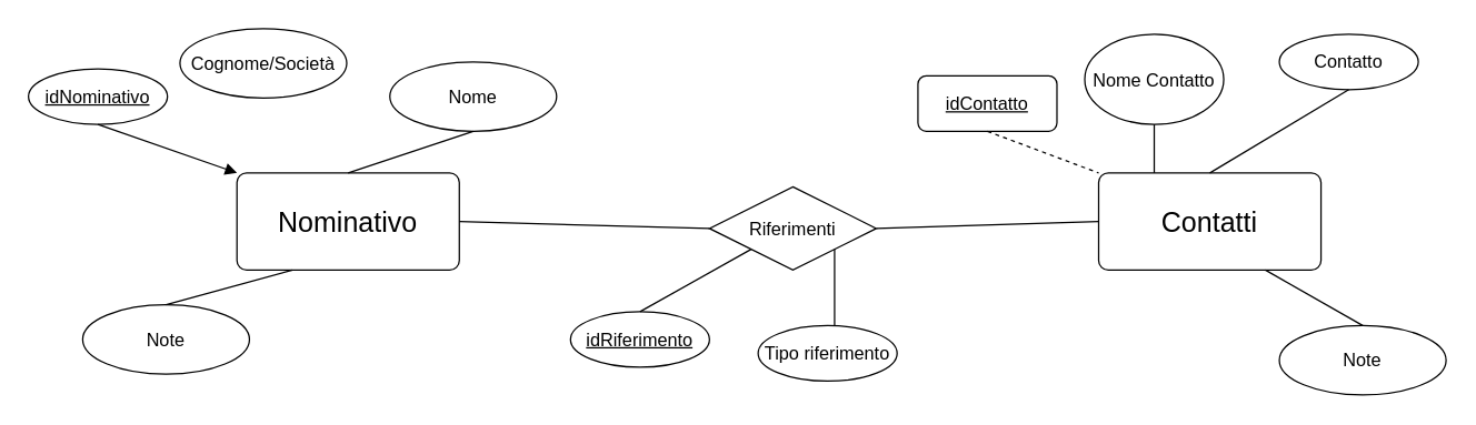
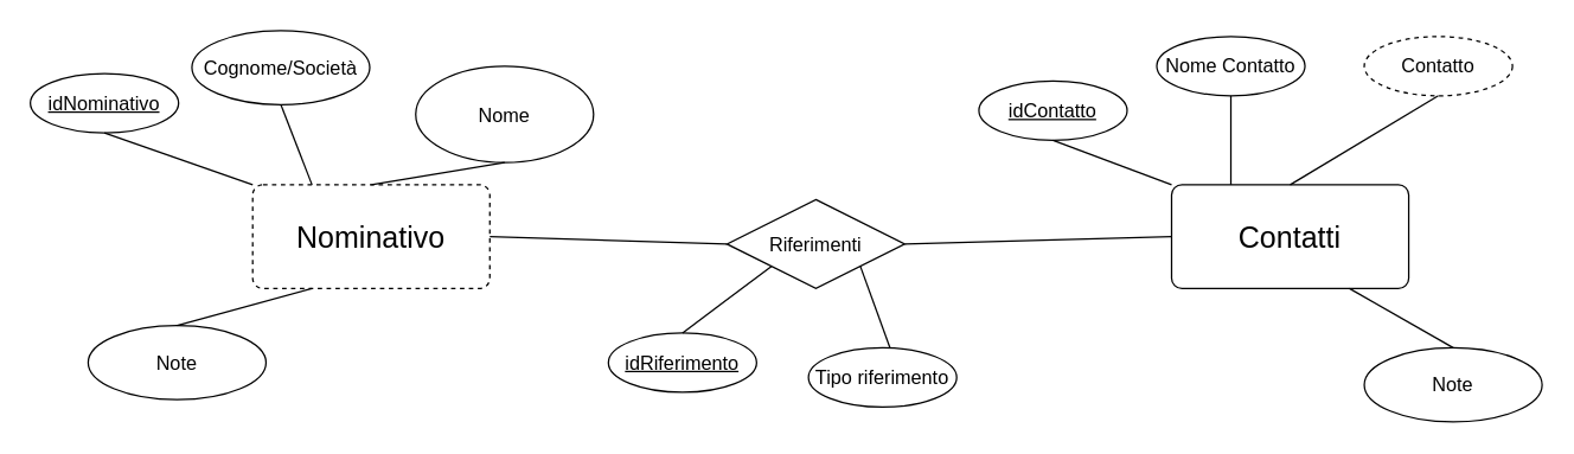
- <mxCell id="17" value="Contatto" style="ellipse;whiteSpace=wrap;html=1;align=center;fontSize=13;" vertex="1" parent="1"><mxGeometry x="920" y="24" width="100" height="40" as="geometry" /></mxCell>
+ <mxCell id="17" value="Contatto" style="ellipse;whiteSpace=wrap;html=1;align=center;fontSize=13;dashed=1;" vertex="1" parent="1"><mxGeometry x="920" y="24" width="100" height="40" as="geometry" /></mxCell>
- <mxCell id="15" value="Nome Contatto" style="ellipse;whiteSpace=wrap;html=1;align=center;fontSize=13;" vertex="1" parent="1"><mxGeometry x="780" y="24" width="100" height="65" as="geometry" /></mxCell>
+ <mxCell id="15" value="Nome Contatto" style="ellipse;whiteSpace=wrap;html=1;align=center;fontSize=13;" vertex="1" parent="1"><mxGeometry x="780" y="24" width="100" height="40" as="geometry" /></mxCell>
- <mxCell id="6" value="Nome" style="ellipse;whiteSpace=wrap;html=1;align=center;fontSize=13;" vertex="1" parent="1"><mxGeometry x="280" y="44" width="120" height="50" as="geometry" /></mxCell>
+ <mxCell id="6" value="Nome" style="ellipse;whiteSpace=wrap;html=1;align=center;fontSize=13;" vertex="1" parent="1"><mxGeometry x="280" y="44" width="120" height="65" as="geometry" /></mxCell>
- <mxCell id="11" value="idContatto" style="whiteSpace=wrap;html=1;align=center;fontStyle=4;fontSize=13;rounded=1;" vertex="1" parent="1"><mxGeometry x="660" y="54" width="100" height="40" as="geometry" /></mxCell>
+ <mxCell id="11" value="idContatto" style="ellipse;whiteSpace=wrap;html=1;align=center;fontStyle=4;fontSize=13;" vertex="1" parent="1"><mxGeometry x="660" y="54" width="100" height="40" as="geometry" /></mxCell>
+ <mxCell id="7" value="" style="endArrow=none;html=1;rounded=0;fontSize=13;exitX=0.5;exitY=1;exitDx=0;exitDy=0;entryX=0.25;entryY=0;entryDx=0;entryDy=0;" edge="1" parent="1" source="5" target="2"><mxGeometry relative="1" as="geometry"><mxPoint x="340" y="174" as="sourcePoint" /><mxPoint x="500" y="174" as="targetPoint" /></mxGeometry></mxCell>
- <mxCell id="14" value="" style="endArrow=none;html=1;rounded=0;fontSize=13;exitX=0.5;exitY=1;exitDx=0;exitDy=0;entryX=0;entryY=0;entryDx=0;entryDy=0;dashed=1;" edge="1" parent="1" source="11" target="9"><mxGeometry relative="1" as="geometry"><mxPoint x="370" y="254" as="sourcePoint" /><mxPoint x="530" y="254" as="targetPoint" /></mxGeometry></mxCell>
+ <mxCell id="14" value="" style="endArrow=none;html=1;rounded=0;fontSize=13;exitX=0.5;exitY=1;exitDx=0;exitDy=0;entryX=0;entryY=0;entryDx=0;entryDy=0;" edge="1" parent="1" source="11" target="9"><mxGeometry relative="1" as="geometry"><mxPoint x="370" y="254" as="sourcePoint" /><mxPoint x="530" y="254" as="targetPoint" /></mxGeometry></mxCell>
- <mxCell id="4" value="" style="endArrow=block;html=1;rounded=0;fontSize=13;exitX=0.5;exitY=1;exitDx=0;exitDy=0;entryX=0;entryY=0;entryDx=0;entryDy=0;" edge="1" parent="1" source="3" target="2"><mxGeometry relative="1" as="geometry"><mxPoint x="340" y="174" as="sourcePoint" /><mxPoint x="500" y="174" as="targetPoint" /></mxGeometry></mxCell>
+ <mxCell id="4" value="" style="endArrow=none;html=1;rounded=0;fontSize=13;exitX=0.5;exitY=1;exitDx=0;exitDy=0;entryX=0;entryY=0;entryDx=0;entryDy=0;" edge="1" parent="1" source="3" target="2"><mxGeometry relative="1" as="geometry"><mxPoint x="340" y="174" as="sourcePoint" /><mxPoint x="500" y="174" as="targetPoint" /></mxGeometry></mxCell>
- <mxCell id="2" value="Nominativo" style="rounded=1;arcSize=10;whiteSpace=wrap;html=1;align=center;fontSize=20;" vertex="1" parent="1"><mxGeometry x="170" y="124" width="160" height="70" as="geometry" /></mxCell>
+ <mxCell id="2" value="Nominativo" style="rounded=1;arcSize=10;whiteSpace=wrap;html=1;align=center;fontSize=20;dashed=1;" vertex="1" parent="1"><mxGeometry x="170" y="124" width="160" height="70" as="geometry" /></mxCell>
- <mxCell id="10" value="Riferimenti" style="shape=rhombus;perimeter=rhombusPerimeter;whiteSpace=wrap;html=1;align=center;fontSize=13;" vertex="1" parent="1"><mxGeometry x="510" y="134" width="120" height="60" as="geometry" /></mxCell>
+ <mxCell id="10" value="Riferimenti" style="shape=rhombus;perimeter=rhombusPerimeter;whiteSpace=wrap;html=1;align=center;fontSize=13;" vertex="1" parent="1"><mxGeometry x="490" y="134" width="120" height="60" as="geometry" /></mxCell>
